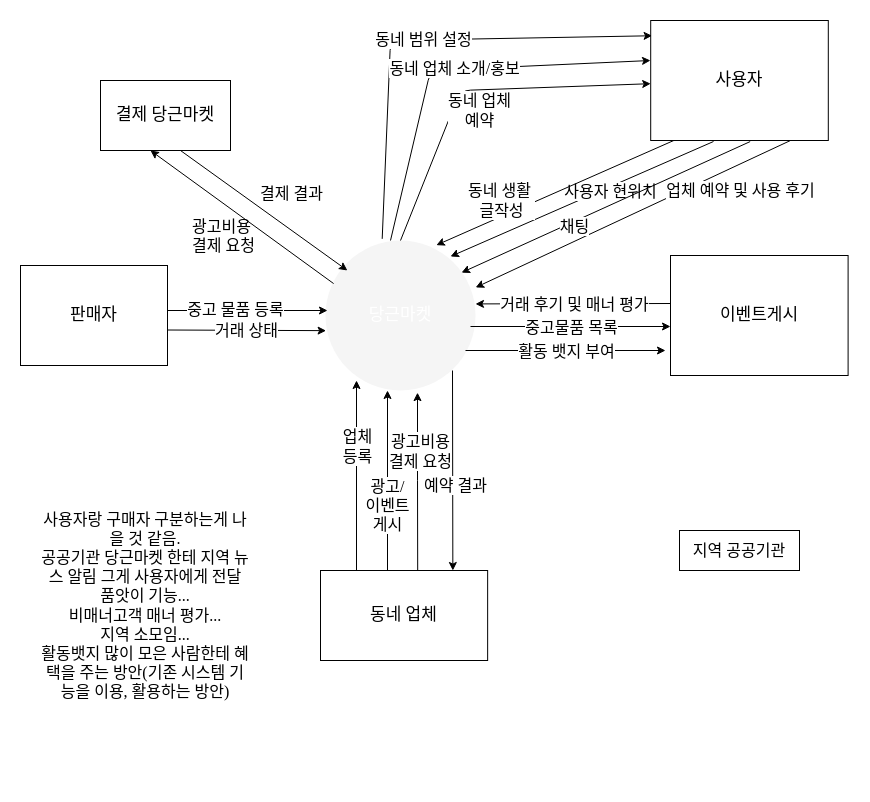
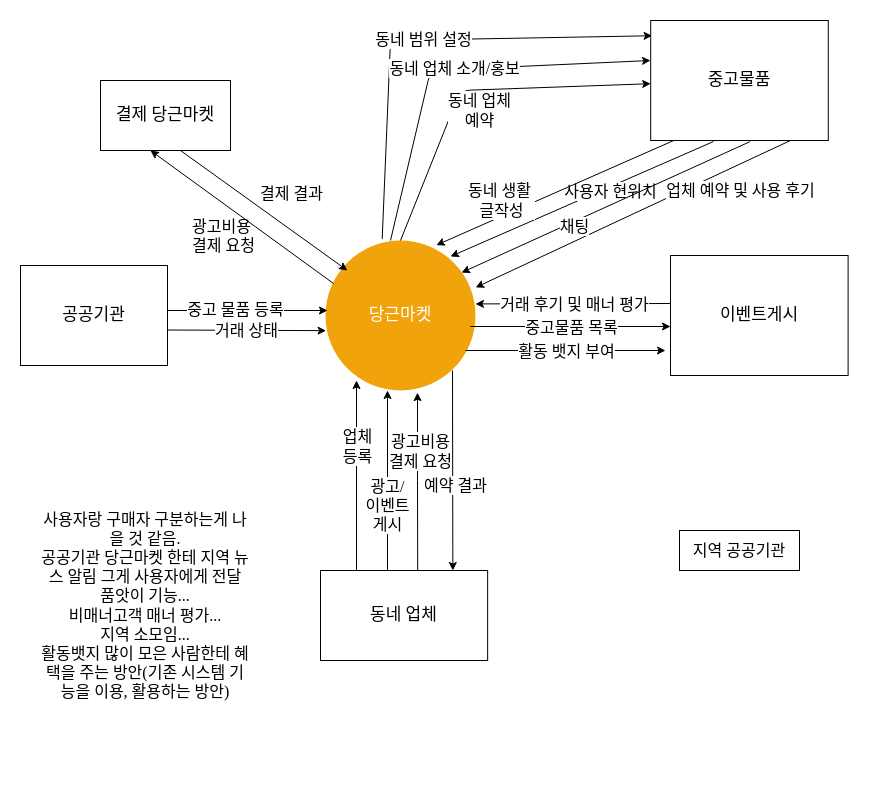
- <mxCell id="37" value="사용자" style="rounded=0;whiteSpace=wrap;html=1;fontFamily=Do Hyeon;fontSize=17;fontSource=https%3A%2F%2Ffonts.googleapis.com%2Fcss%3Ffamily%3DDo%2BHyeon;" vertex="1" parent="1"><mxGeometry x="650.2" y="20" width="177.6" height="120" as="geometry" /></mxCell>
+ <mxCell id="37" value="중고물품" style="rounded=0;whiteSpace=wrap;html=1;fontFamily=Do Hyeon;fontSize=17;fontSource=https%3A%2F%2Ffonts.googleapis.com%2Fcss%3Ffamily%3DDo%2BHyeon;" vertex="1" parent="1"><mxGeometry x="650.2" y="20" width="177.6" height="120" as="geometry" /></mxCell>
- <mxCell id="5" value="판매자" style="rounded=0;whiteSpace=wrap;html=1;fontFamily=Do Hyeon;fontSize=17;fontSource=https%3A%2F%2Ffonts.googleapis.com%2Fcss%3Ffamily%3DDo%2BHyeon;" parent="1" vertex="1"><mxGeometry x="20" y="265" width="147" height="100" as="geometry" /></mxCell>
+ <mxCell id="5" value="공공기관" style="rounded=0;whiteSpace=wrap;html=1;fontFamily=Do Hyeon;fontSize=17;fontSource=https%3A%2F%2Ffonts.googleapis.com%2Fcss%3Ffamily%3DDo%2BHyeon;" parent="1" vertex="1"><mxGeometry x="20" y="265" width="147" height="100" as="geometry" /></mxCell>
- <mxCell id="2" value="당근마켓" style="ellipse;whiteSpace=wrap;html=1;aspect=fixed;fontFamily=Do Hyeon;fontSize=17;fillColor=#f5f5f5;fontColor=#ffffff;strokeColor=none;fontSource=https%3A%2F%2Ffonts.googleapis.com%2Fcss%3Ffamily%3DDo%2BHyeon;" parent="1" vertex="1"><mxGeometry x="325" y="240" width="150" height="150" as="geometry" /></mxCell>
+ <mxCell id="2" value="당근마켓" style="ellipse;whiteSpace=wrap;html=1;aspect=fixed;fontFamily=Do Hyeon;fontSize=17;fillColor=#f0a30a;fontColor=#ffffff;strokeColor=none;fontSource=https%3A%2F%2Ffonts.googleapis.com%2Fcss%3Ffamily%3DDo%2BHyeon;" parent="1" vertex="1"><mxGeometry x="325" y="240" width="150" height="150" as="geometry" /></mxCell>
